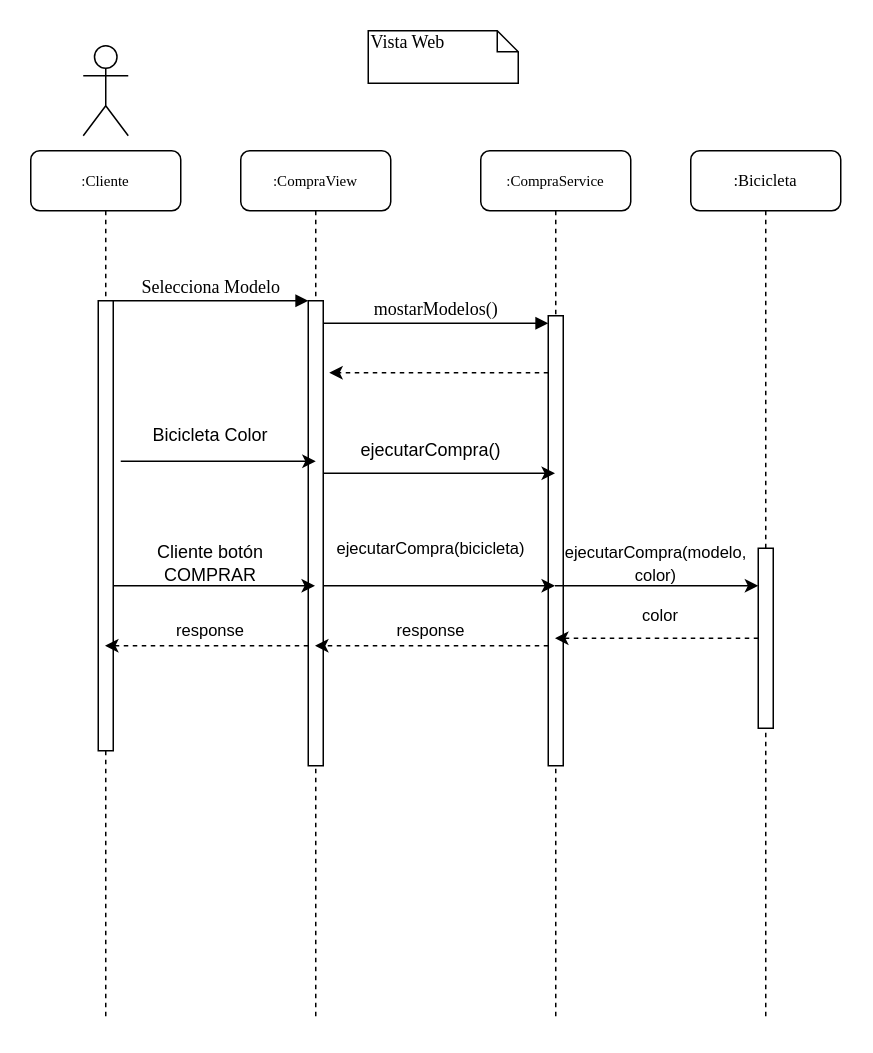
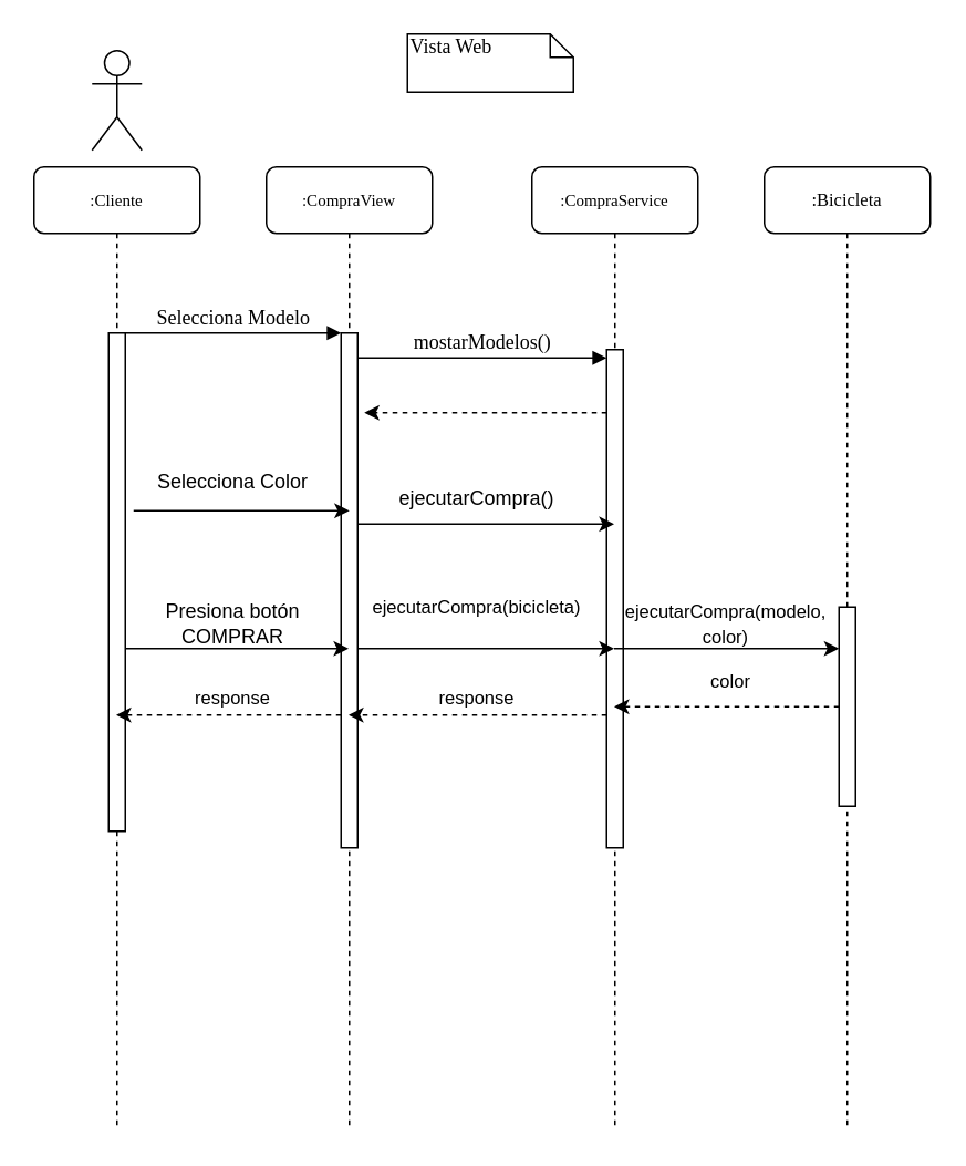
- <mxCell id="18" value="Bicicleta Color" style="text;html=1;strokeColor=none;fillColor=none;align=center;verticalAlign=middle;whiteSpace=wrap;rounded=0;" vertex="1" parent="1"><mxGeometry x="85" y="280" width="110" height="20" as="geometry" /></mxCell>
+ <mxCell id="18" value="Selecciona Color" style="text;html=1;strokeColor=none;fillColor=none;align=center;verticalAlign=middle;whiteSpace=wrap;rounded=0;" vertex="1" parent="1"><mxGeometry x="85" y="280" width="110" height="20" as="geometry" /></mxCell>
- <mxCell id="22" value="Cliente botón&lt;br&gt;COMPRAR" style="text;html=1;strokeColor=none;fillColor=none;align=center;verticalAlign=middle;whiteSpace=wrap;rounded=0;" vertex="1" parent="1"><mxGeometry x="85" y="365" width="110" height="20" as="geometry" /></mxCell>
+ <mxCell id="22" value="Presiona botón&lt;br&gt;COMPRAR" style="text;html=1;strokeColor=none;fillColor=none;align=center;verticalAlign=middle;whiteSpace=wrap;rounded=0;" vertex="1" parent="1"><mxGeometry x="85" y="365" width="110" height="20" as="geometry" /></mxCell>
